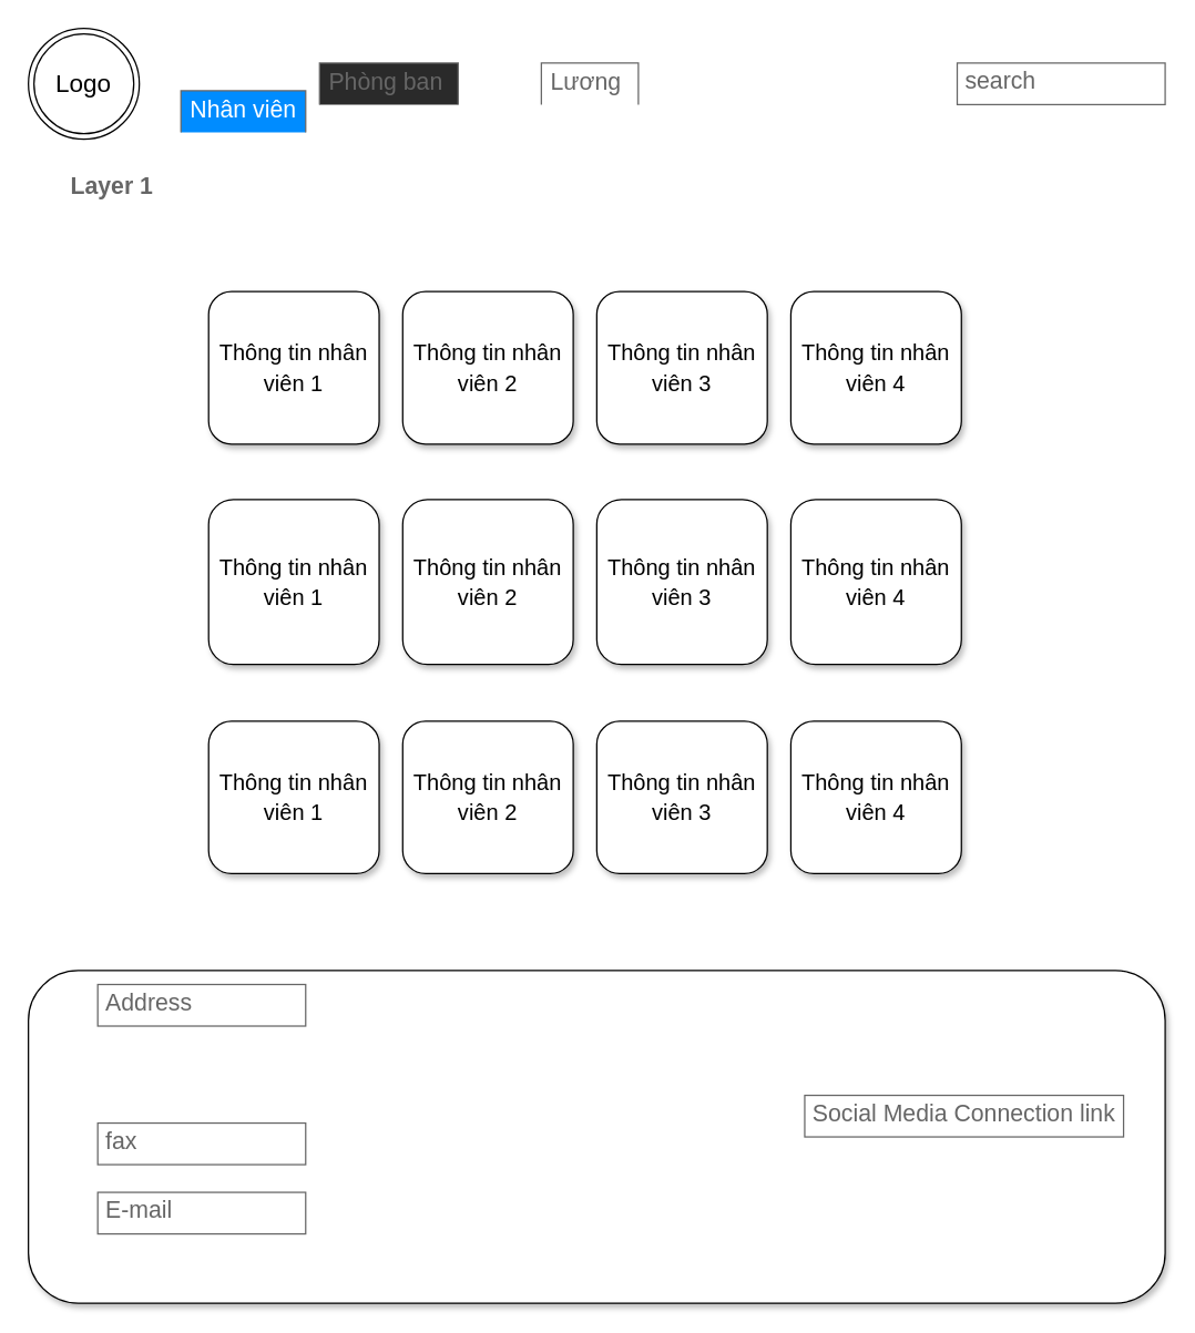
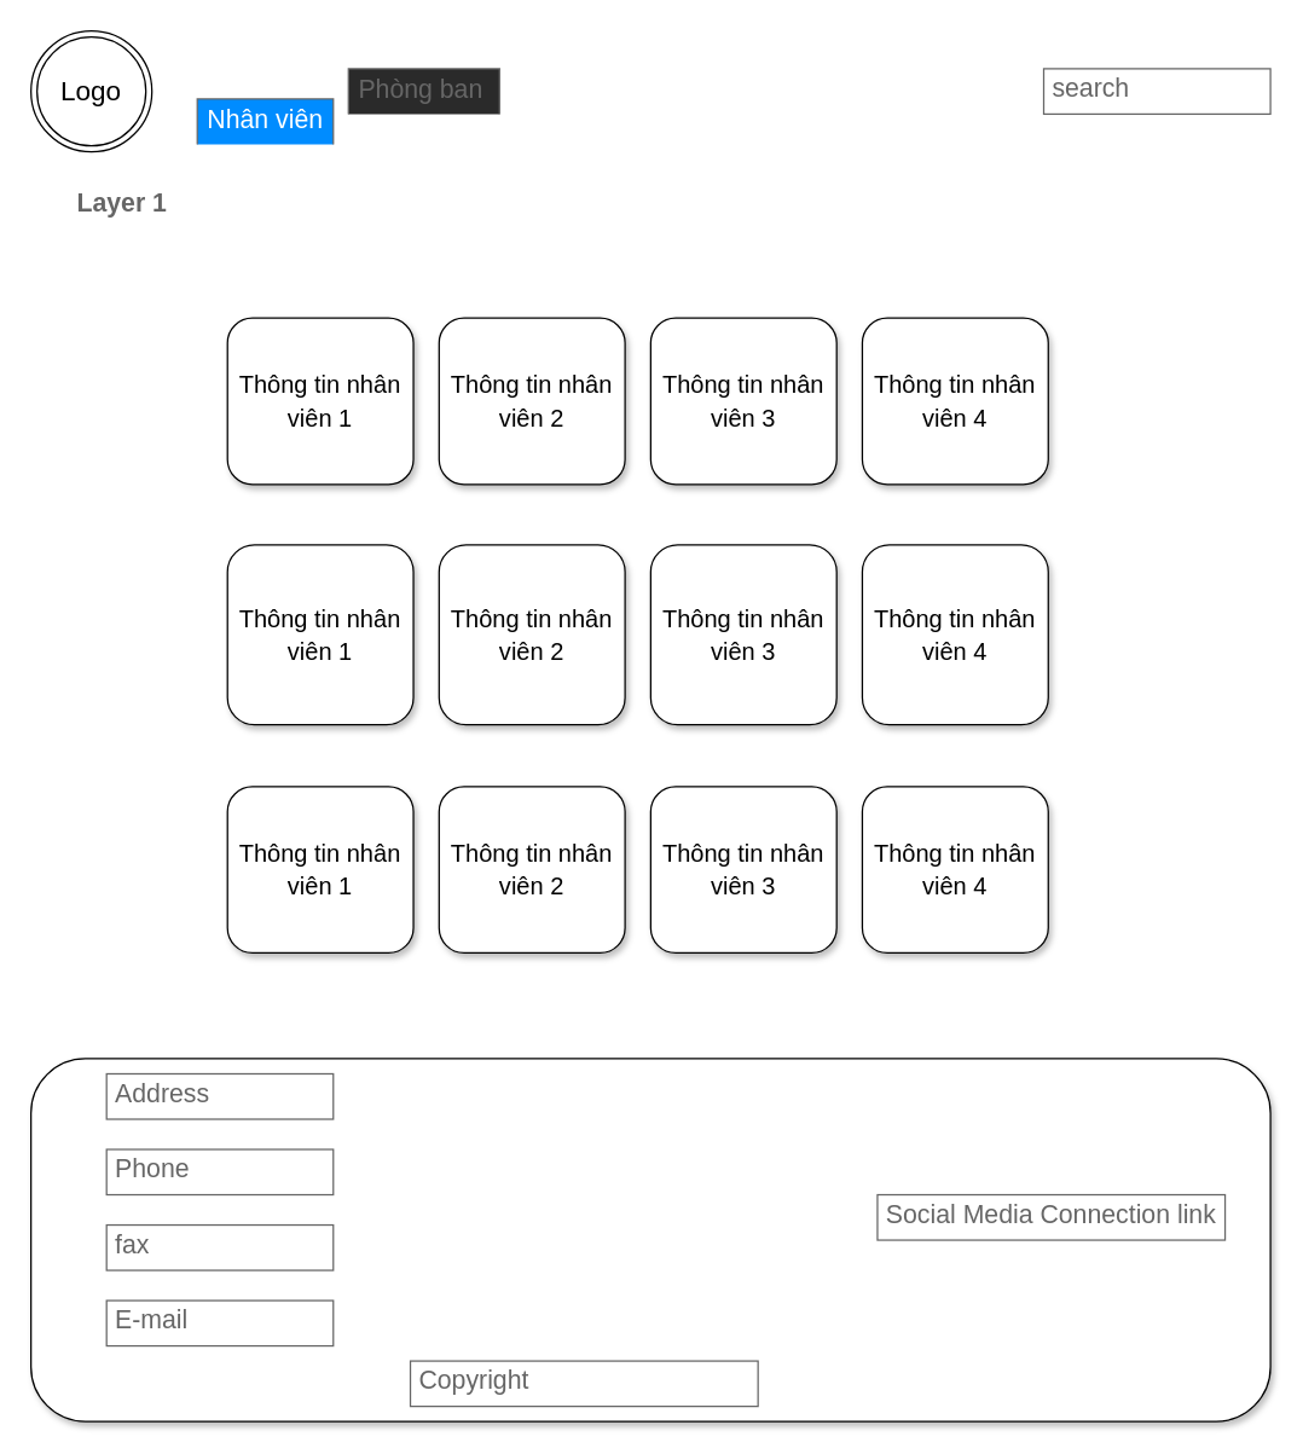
- <mxCell id="19" value="Lương" style="strokeWidth=1;shadow=0;dashed=0;align=center;html=1;shape=mxgraph.mockup.forms.uRect;fontSize=17;fontColor=#666666;align=left;spacingLeft=5;strokeColor=#666666;" vertex="1" parent="1"><mxGeometry x="390" y="45" width="70" height="30" as="geometry" /></mxCell>
+ <mxCell id="22" value="Phone" style="strokeWidth=1;shadow=0;dashed=0;align=center;html=1;shape=mxgraph.mockup.text.textBox;fontColor=#666666;align=left;fontSize=17;spacingLeft=4;spacingTop=-3;strokeColor=#666666;mainText=" vertex="1" parent="1"><mxGeometry x="70" y="760" width="150" height="30" as="geometry" /></mxCell>
+ <mxCell id="26" value="Copyright" style="strokeWidth=1;shadow=0;dashed=0;align=center;html=1;shape=mxgraph.mockup.text.textBox;fontColor=#666666;align=left;fontSize=17;spacingLeft=4;spacingTop=-3;strokeColor=#666666;mainText=" vertex="1" parent="1"><mxGeometry x="271" y="900" width="230" height="30" as="geometry" /></mxCell>
